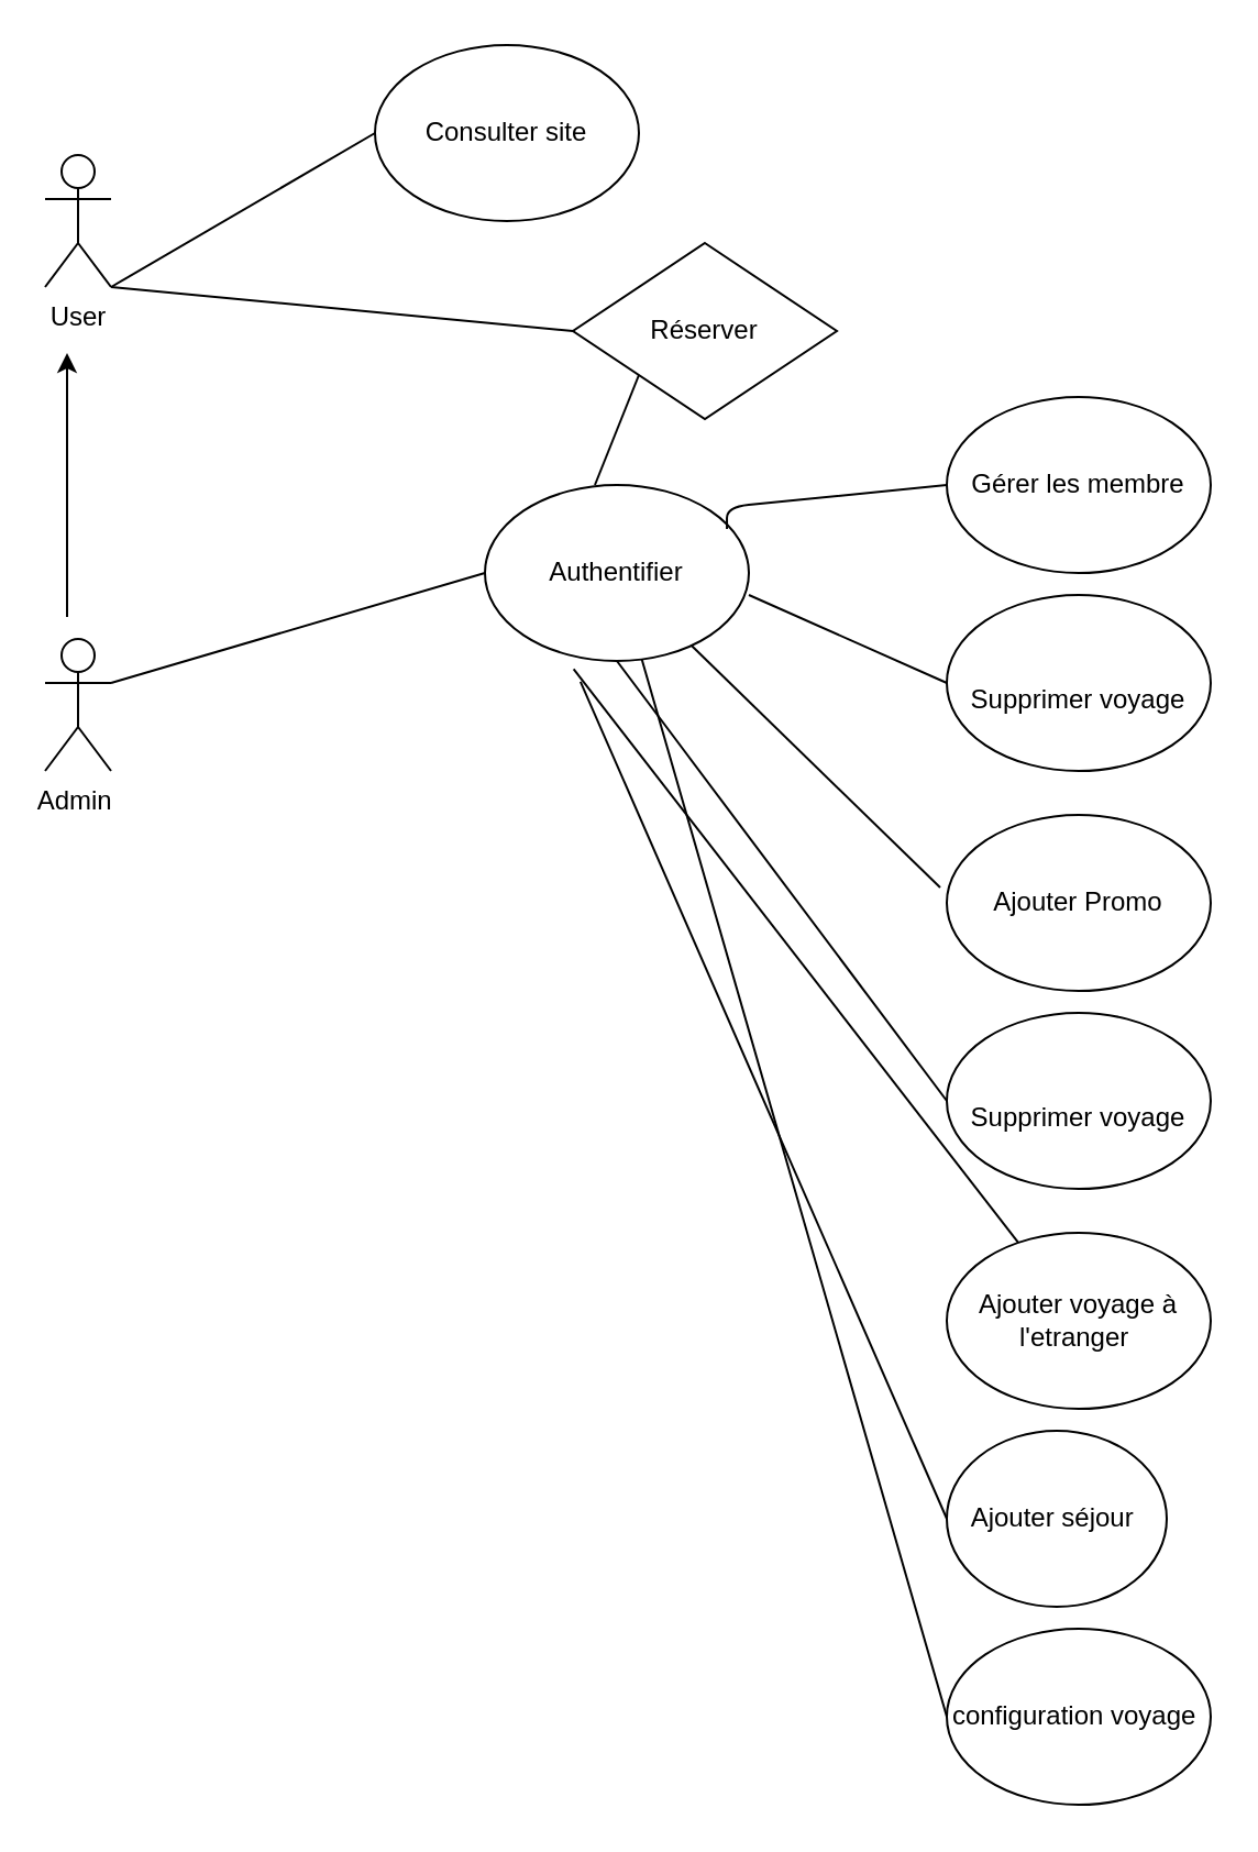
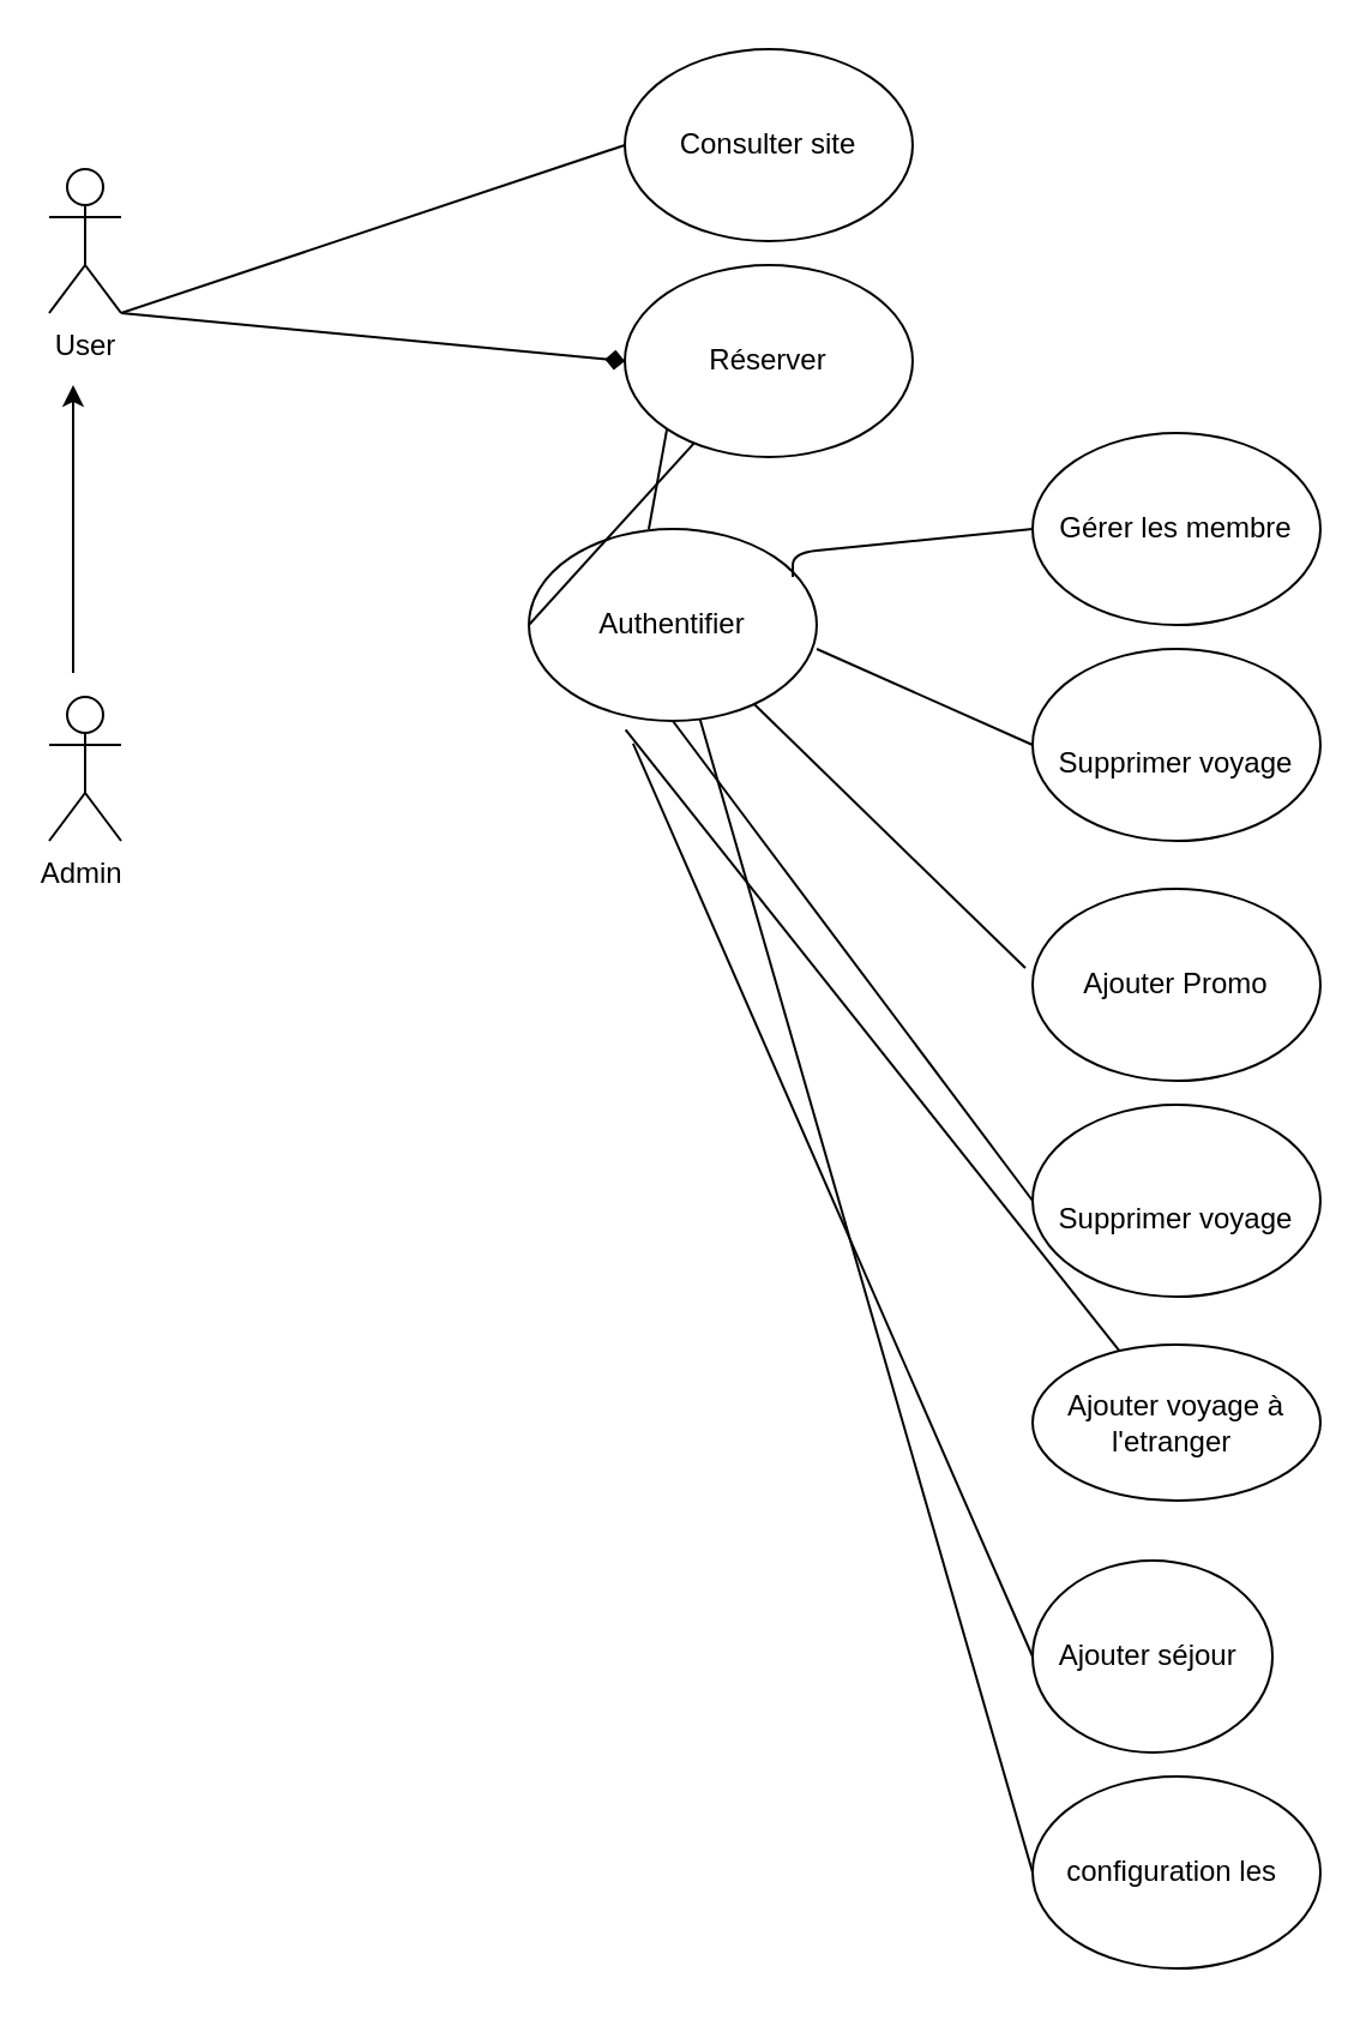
- <mxCell id="21" value="Consulter site" style="ellipse;whiteSpace=wrap;html=1;" vertex="1" parent="1"><mxGeometry x="170" y="20" width="120" height="80" as="geometry" /></mxCell>
+ <mxCell id="21" value="Consulter site" style="ellipse;whiteSpace=wrap;html=1;" vertex="1" parent="1"><mxGeometry x="260" y="20" width="120" height="80" as="geometry" /></mxCell>
- <mxCell id="24" value="" style="endArrow=none;html=1;exitX=1;exitY=1;exitDx=0;exitDy=0;exitPerimeter=0;entryX=0;entryY=0.5;entryDx=0;entryDy=0;" edge="1" parent="1" source="2" target="23"><mxGeometry width="50" height="50" relative="1" as="geometry"><mxPoint x="270" y="220" as="sourcePoint" /><mxPoint x="320" y="170" as="targetPoint" /></mxGeometry></mxCell>
+ <mxCell id="24" value="" style="endArrow=diamond;html=1;exitX=1;exitY=1;exitDx=0;exitDy=0;exitPerimeter=0;entryX=0;entryY=0.5;entryDx=0;entryDy=0;" edge="1" parent="1" source="2" target="23"><mxGeometry width="50" height="50" relative="1" as="geometry"><mxPoint x="270" y="220" as="sourcePoint" /><mxPoint x="320" y="170" as="targetPoint" /></mxGeometry></mxCell>
- <mxCell id="23" value="Réserver" style="rhombus;whiteSpace=wrap;html=1;" vertex="1" parent="1"><mxGeometry x="260" y="110" width="120" height="80" as="geometry" /></mxCell>
+ <mxCell id="23" value="Réserver" style="ellipse;whiteSpace=wrap;html=1;" vertex="1" parent="1"><mxGeometry x="260" y="110" width="120" height="80" as="geometry" /></mxCell>
- <mxCell id="6" value="" style="endArrow=none;html=1;entryX=1;entryY=0.333;entryDx=0;entryDy=0;entryPerimeter=0;exitX=0;exitY=0.5;exitDx=0;exitDy=0;" edge="1" parent="1" source="5" target="3"><mxGeometry width="50" height="50" relative="1" as="geometry"><mxPoint x="230" y="250" as="sourcePoint" /><mxPoint x="20" y="340" as="targetPoint" /></mxGeometry></mxCell>
+ <mxCell id="6" value="" style="endArrow=none;html=1;exitX=0;exitY=0.5;exitDx=0;exitDy=0;" edge="1" parent="1" source="5" target="23"><mxGeometry width="50" height="50" relative="1" as="geometry"><mxPoint x="230" y="250" as="sourcePoint" /><mxPoint x="20" y="340" as="targetPoint" /></mxGeometry></mxCell>
- <mxCell id="11" value="Ajouter voyage à l'etranger&amp;nbsp;" style="ellipse;whiteSpace=wrap;html=1;" vertex="1" parent="1"><mxGeometry x="430" y="560" width="120" height="80" as="geometry" /></mxCell>
+ <mxCell id="11" value="Ajouter voyage à l'etranger&amp;nbsp;" style="ellipse;whiteSpace=wrap;html=1;" vertex="1" parent="1"><mxGeometry x="430" y="560" width="120" height="65" as="geometry" /></mxCell>
- <mxCell id="13" value="configuration voyage&amp;nbsp;" style="ellipse;whiteSpace=wrap;html=1;" vertex="1" parent="1"><mxGeometry x="430" y="740" width="120" height="80" as="geometry" /></mxCell>
+ <mxCell id="13" value="configuration les&amp;nbsp;" style="ellipse;whiteSpace=wrap;html=1;" vertex="1" parent="1"><mxGeometry x="430" y="740" width="120" height="80" as="geometry" /></mxCell>
